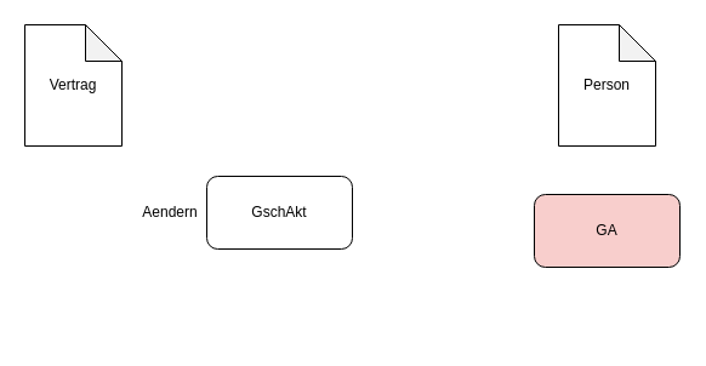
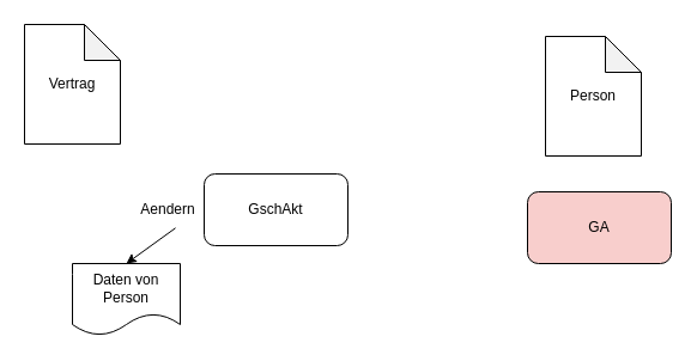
- <mxCell id="3" value="Person" style="shape=note;whiteSpace=wrap;html=1;backgroundOutline=1;darkOpacity=0.05;" vertex="1" parent="1"><mxGeometry x="460" y="20" width="80" height="100" as="geometry" /></mxCell>
+ <mxCell id="3" value="Person" style="shape=note;whiteSpace=wrap;html=1;backgroundOutline=1;darkOpacity=0.05;" vertex="1" parent="1"><mxGeometry x="455" y="30" width="80" height="100" as="geometry" /></mxCell>
+ <mxCell id="5" value="" style="endArrow=classic;html=1;rounded=0;exitX=0.601;exitY=1.009;exitDx=0;exitDy=0;exitPerimeter=0;entryX=0.5;entryY=0;entryDx=0;entryDy=0;startArrow=none;" edge="1" parent="1" source="6" target="4"><mxGeometry width="50" height="50" relative="1" as="geometry"><mxPoint x="320" y="160" as="sourcePoint" /><mxPoint x="370" y="110" as="targetPoint" /></mxGeometry></mxCell>
+ <mxCell id="4" value="Daten von Person" style="shape=document;whiteSpace=wrap;html=1;boundedLbl=1;" vertex="1" parent="1"><mxGeometry x="60" y="220" width="90" height="60" as="geometry" /></mxCell>
